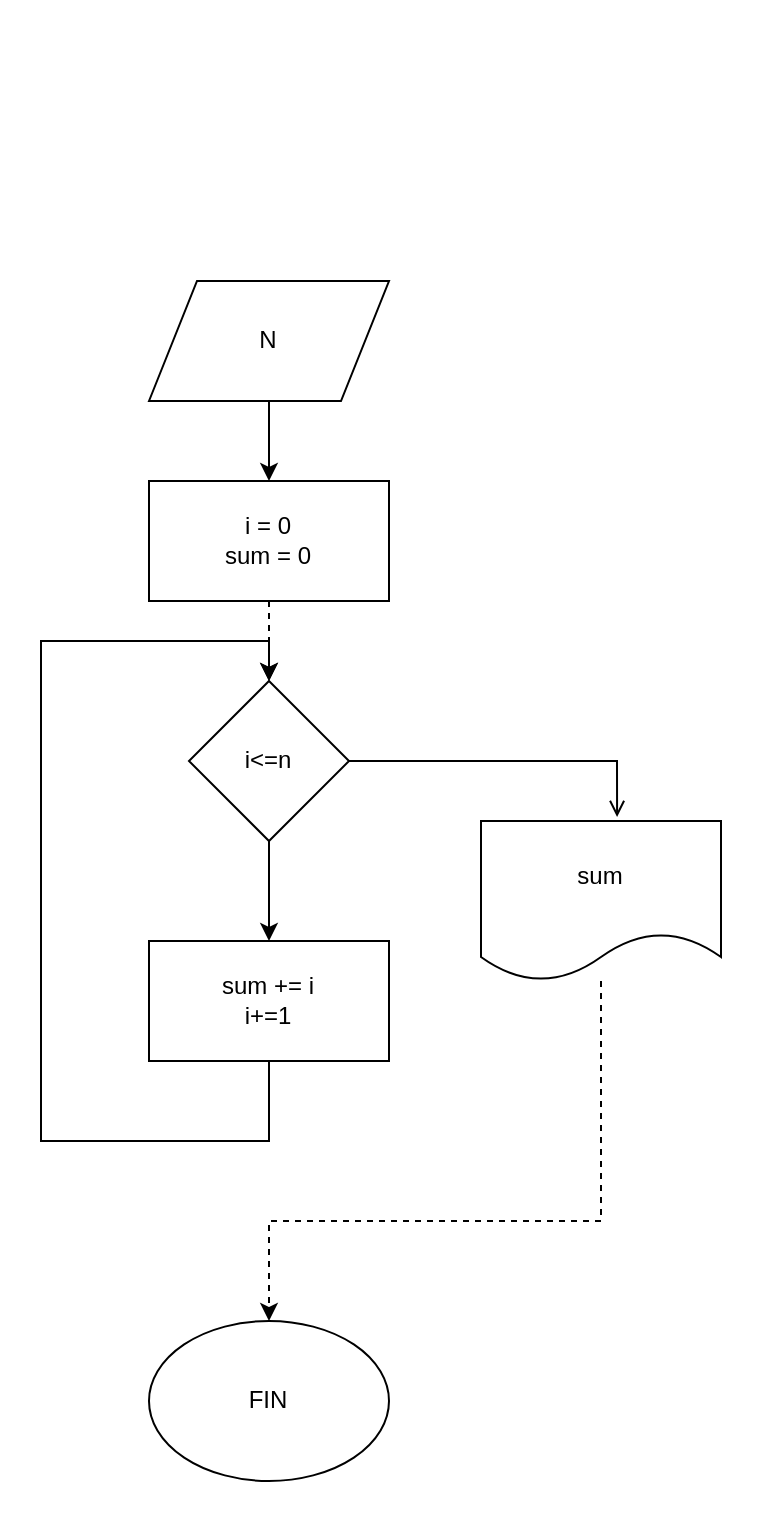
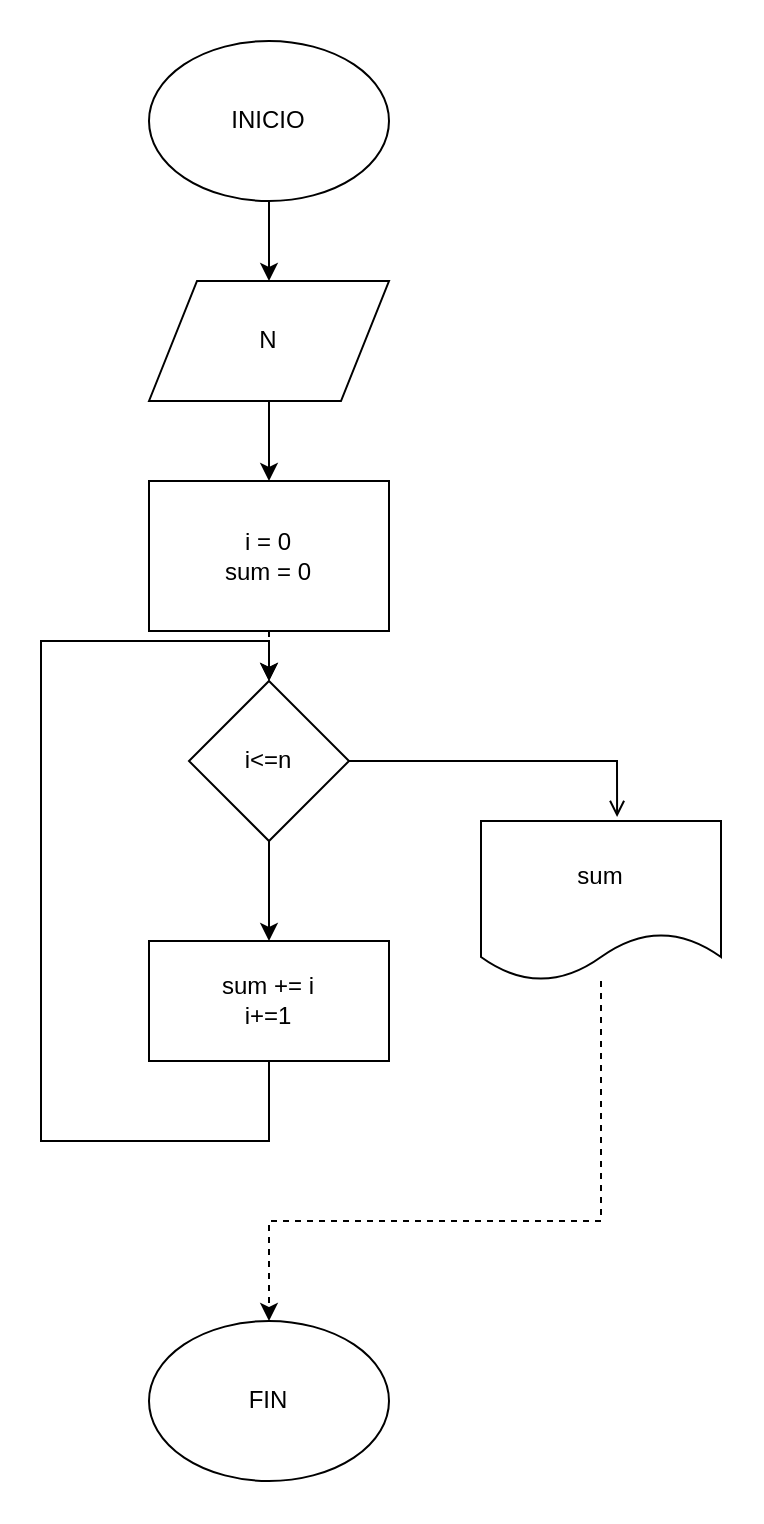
+ <mxCell id="3" value="INICIO" style="ellipse;whiteSpace=wrap;html=1;" parent="1" vertex="1"><mxGeometry x="74" y="20" width="120" height="80" as="geometry" /></mxCell>
+ <mxCell id="2" style="edgeStyle=orthogonalEdgeStyle;rounded=0;orthogonalLoop=1;jettySize=auto;html=1;entryX=0.5;entryY=0;entryDx=0;entryDy=0;" parent="1" source="3" target="5" edge="1"><mxGeometry relative="1" as="geometry" /></mxCell>
- <mxCell id="7" value="i = 0&lt;br&gt;sum = 0" style="rounded=0;whiteSpace=wrap;html=1;" parent="1" vertex="1"><mxGeometry x="74" y="240" width="120" height="60" as="geometry" /></mxCell>
+ <mxCell id="7" value="i = 0&lt;br&gt;sum = 0" style="rounded=0;whiteSpace=wrap;html=1;" parent="1" vertex="1"><mxGeometry x="74" y="240" width="120" height="75" as="geometry" /></mxCell>
